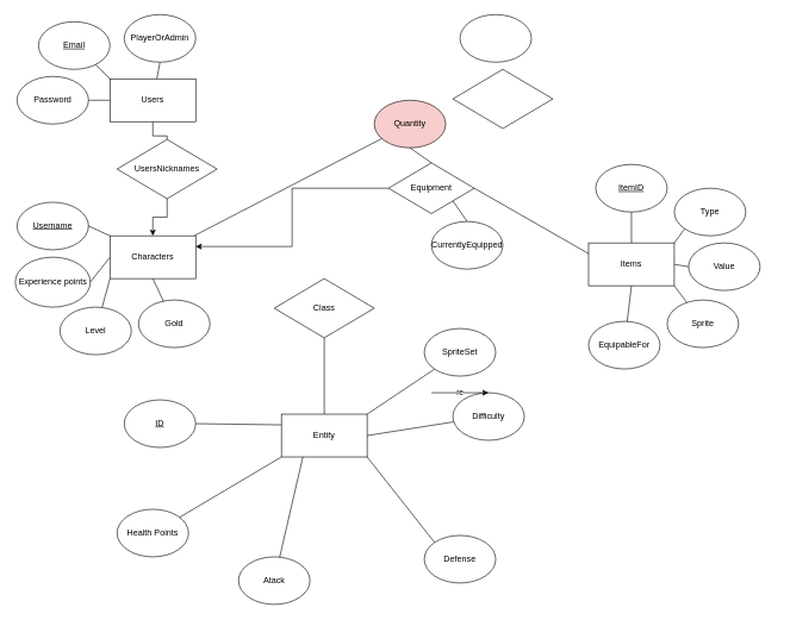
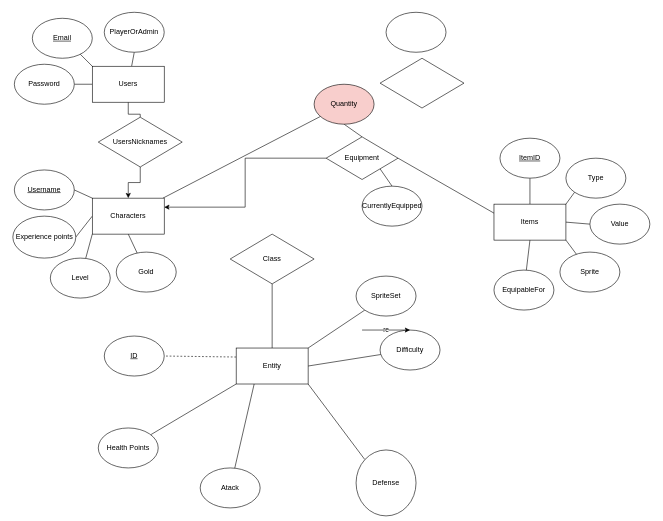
- <mxCell id="47" value="Value" style="ellipse;whiteSpace=wrap;html=1;" parent="1" vertex="1"><mxGeometry x="963" y="340" width="100" height="66.67" as="geometry" /></mxCell>
+ <mxCell id="47" value="Value" style="ellipse;whiteSpace=wrap;html=1;" parent="1" vertex="1"><mxGeometry x="983" y="340" width="100" height="66.67" as="geometry" /></mxCell>
- <mxCell id="26" style="rounded=0;orthogonalLoop=1;jettySize=auto;html=1;exitX=0;exitY=0.25;exitDx=0;exitDy=0;entryX=1;entryY=0.5;entryDx=0;entryDy=0;endArrow=none;endFill=0;" parent="1" source="32" target="33" edge="1"><mxGeometry relative="1" as="geometry" /></mxCell>
+ <mxCell id="26" style="rounded=0;orthogonalLoop=1;jettySize=auto;html=1;exitX=0;exitY=0.25;exitDx=0;exitDy=0;entryX=1;entryY=0.5;entryDx=0;entryDy=0;endArrow=none;endFill=0;dashed=1;" parent="1" source="32" target="33" edge="1"><mxGeometry relative="1" as="geometry" /></mxCell>
- <mxCell id="37" value="Defense" style="ellipse;whiteSpace=wrap;html=1;" parent="1" vertex="1"><mxGeometry x="593" y="750" width="100" height="66.67" as="geometry" /></mxCell>
+ <mxCell id="37" value="Defense" style="ellipse;whiteSpace=wrap;html=1;" parent="1" vertex="1"><mxGeometry x="593" y="750" width="100" height="110" as="geometry" /></mxCell>
